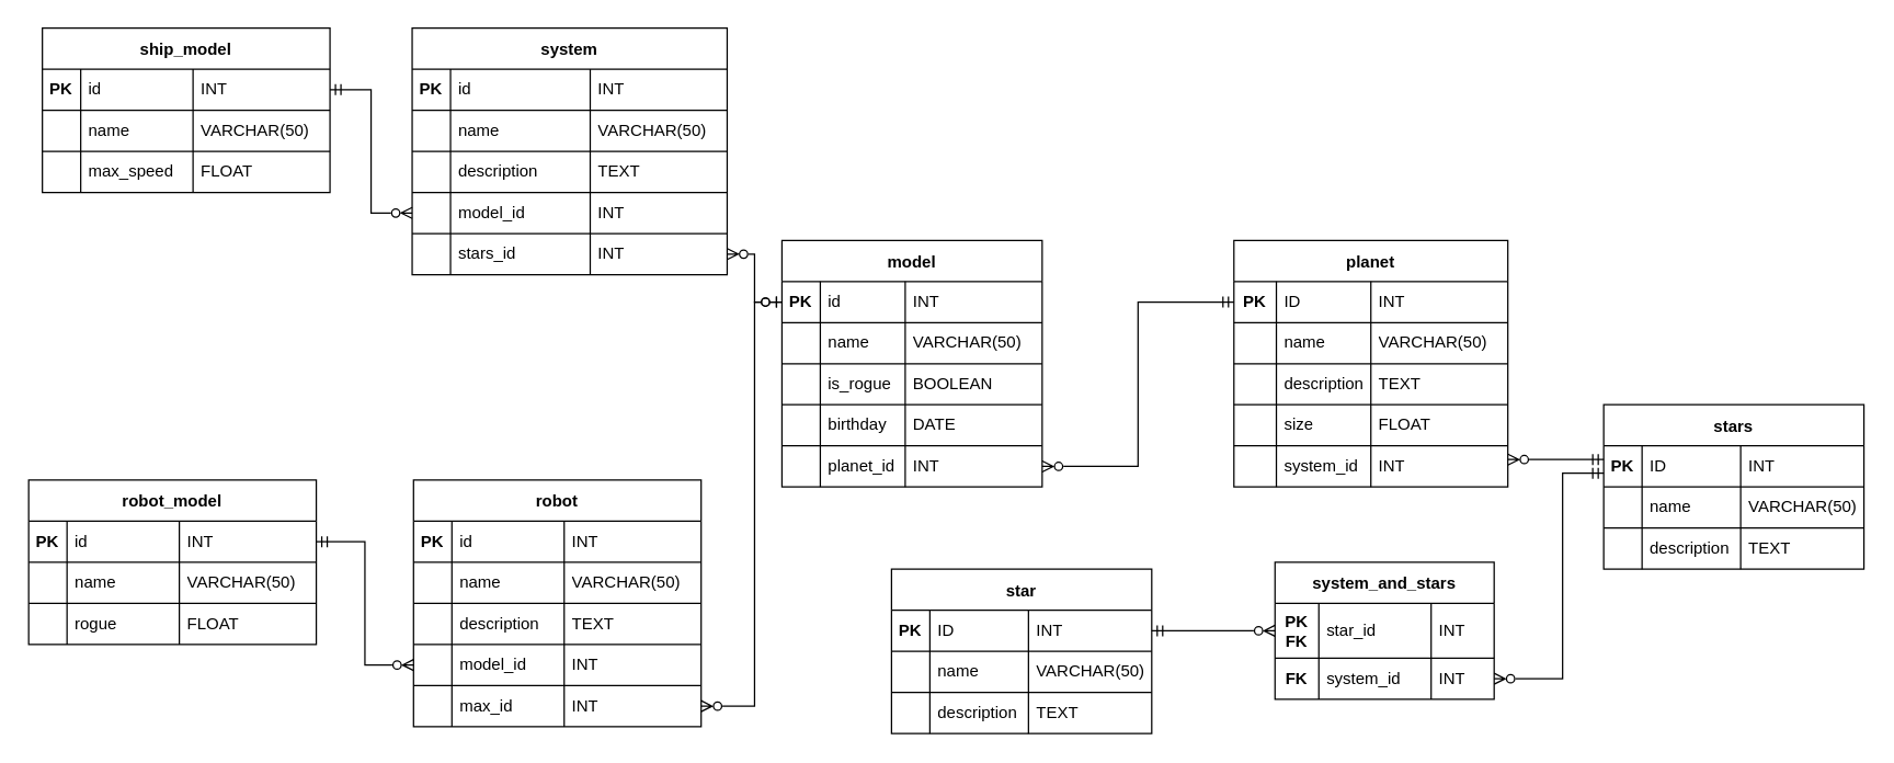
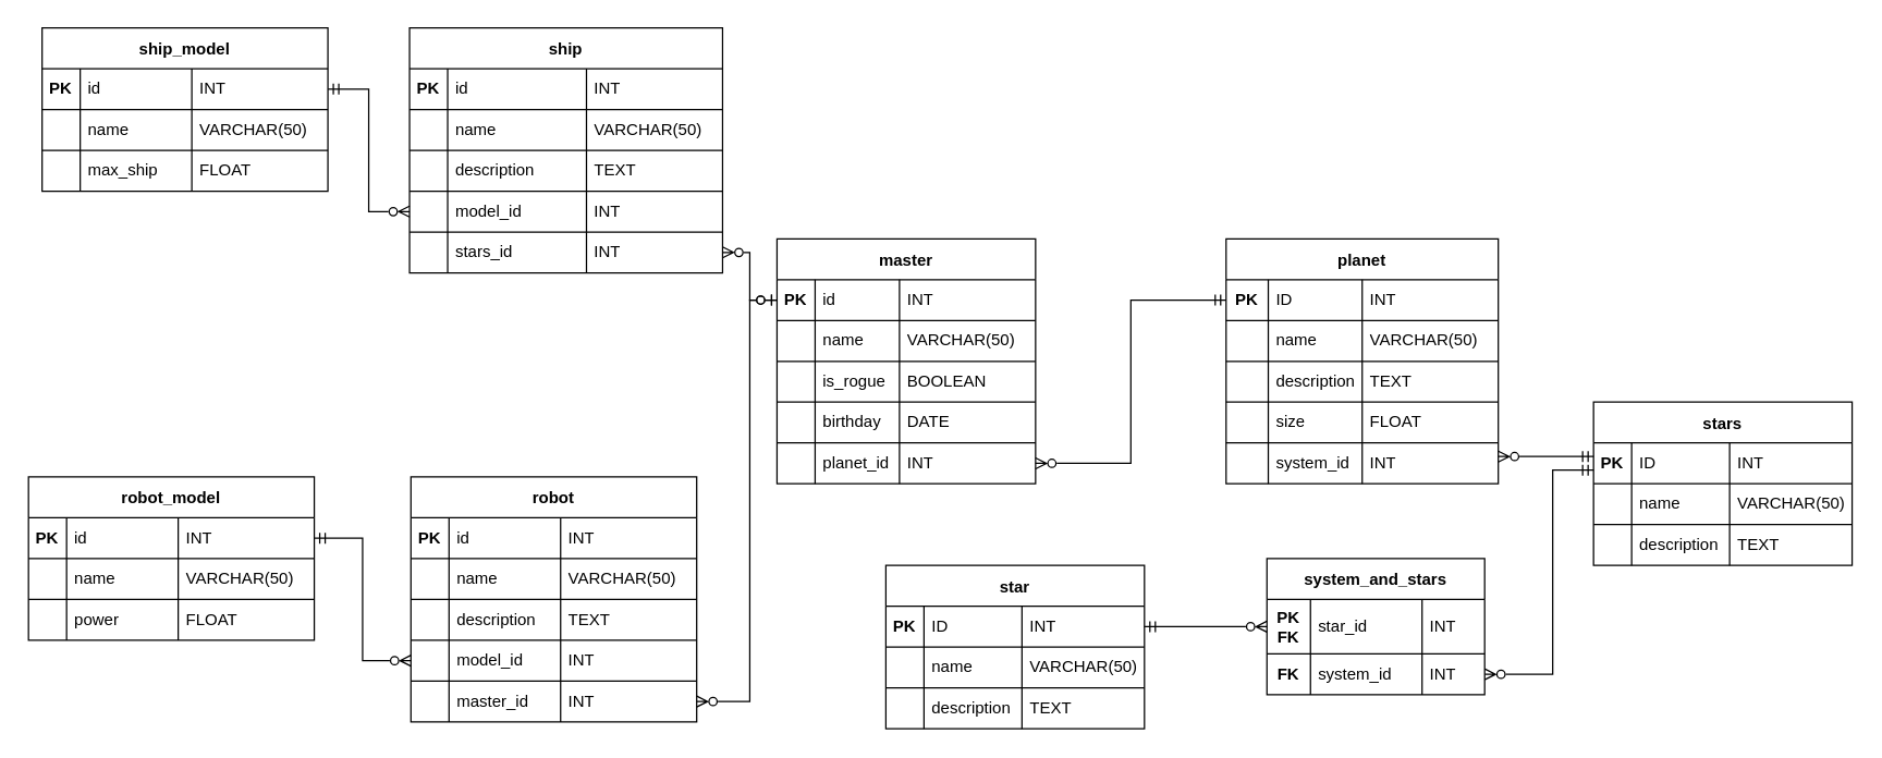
- <mxCell id="2" value="system" style="shape=table;startSize=30;container=1;collapsible=0;childLayout=tableLayout;strokeColor=default;fontSize=12;fontStyle=1" parent="1" vertex="1"><mxGeometry x="300" y="20" width="230" height="180" as="geometry" /></mxCell>
+ <mxCell id="2" value="ship" style="shape=table;startSize=30;container=1;collapsible=0;childLayout=tableLayout;strokeColor=default;fontSize=12;fontStyle=1" parent="1" vertex="1"><mxGeometry x="300" y="20" width="230" height="180" as="geometry" /></mxCell>
- <mxCell id="150" value="max_speed" style="shape=partialRectangle;html=1;whiteSpace=wrap;connectable=0;strokeColor=inherit;overflow=hidden;fillColor=none;top=0;left=0;bottom=0;right=0;pointerEvents=1;fontSize=12;align=left;spacing=6;" parent="148" vertex="1"><mxGeometry x="28" width="82" height="30" as="geometry"><mxRectangle width="82" height="30" as="alternateBounds" /></mxGeometry></mxCell>
+ <mxCell id="150" value="max_ship" style="shape=partialRectangle;html=1;whiteSpace=wrap;connectable=0;strokeColor=inherit;overflow=hidden;fillColor=none;top=0;left=0;bottom=0;right=0;pointerEvents=1;fontSize=12;align=left;spacing=6;" parent="148" vertex="1"><mxGeometry x="28" width="82" height="30" as="geometry"><mxRectangle width="82" height="30" as="alternateBounds" /></mxGeometry></mxCell>
- <mxCell id="44" value="model" style="shape=table;startSize=30;container=1;collapsible=0;childLayout=tableLayout;strokeColor=default;fontSize=12;fontStyle=1" parent="1" vertex="1"><mxGeometry x="570" y="175" width="190" height="180" as="geometry" /></mxCell>
+ <mxCell id="44" value="master" style="shape=table;startSize=30;container=1;collapsible=0;childLayout=tableLayout;strokeColor=default;fontSize=12;fontStyle=1" parent="1" vertex="1"><mxGeometry x="570" y="175" width="190" height="180" as="geometry" /></mxCell>
- <mxCell id="136" value="rogue" style="shape=partialRectangle;html=1;whiteSpace=wrap;connectable=0;strokeColor=inherit;overflow=hidden;fillColor=none;top=0;left=0;bottom=0;right=0;pointerEvents=1;fontSize=12;align=left;spacing=6;" parent="134" vertex="1"><mxGeometry x="28" width="82" height="30" as="geometry"><mxRectangle width="82" height="30" as="alternateBounds" /></mxGeometry></mxCell>
+ <mxCell id="136" value="power" style="shape=partialRectangle;html=1;whiteSpace=wrap;connectable=0;strokeColor=inherit;overflow=hidden;fillColor=none;top=0;left=0;bottom=0;right=0;pointerEvents=1;fontSize=12;align=left;spacing=6;" parent="134" vertex="1"><mxGeometry x="28" width="82" height="30" as="geometry"><mxRectangle width="82" height="30" as="alternateBounds" /></mxGeometry></mxCell>
- <mxCell id="42" value="max_id" style="shape=partialRectangle;html=1;whiteSpace=wrap;connectable=0;strokeColor=inherit;overflow=hidden;fillColor=none;top=0;left=0;bottom=0;right=0;pointerEvents=1;fontSize=12;align=left;spacing=6;" vertex="1" parent="40"><mxGeometry x="28" width="82" height="30" as="geometry"><mxRectangle width="82" height="30" as="alternateBounds" /></mxGeometry></mxCell>
+ <mxCell id="42" value="master_id" style="shape=partialRectangle;html=1;whiteSpace=wrap;connectable=0;strokeColor=inherit;overflow=hidden;fillColor=none;top=0;left=0;bottom=0;right=0;pointerEvents=1;fontSize=12;align=left;spacing=6;" vertex="1" parent="40"><mxGeometry x="28" width="82" height="30" as="geometry"><mxRectangle width="82" height="30" as="alternateBounds" /></mxGeometry></mxCell>
